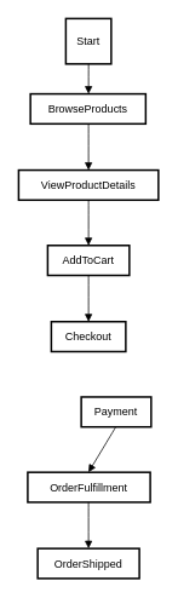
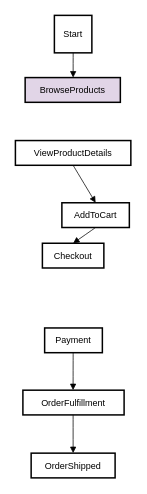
- <mxCell id="3" value="BrowseProducts" style="whiteSpace=wrap;strokeWidth=2;" vertex="1" parent="1"><mxGeometry x="33" y="103" width="127" height="33" as="geometry" /></mxCell>
+ <mxCell id="3" value="BrowseProducts" style="whiteSpace=wrap;strokeWidth=2;fillColor=#e1d5e7;" vertex="1" parent="1"><mxGeometry x="33" y="103" width="127" height="33" as="geometry" /></mxCell>
- <mxCell id="11" value="" style="curved=1;startArrow=none;endArrow=block;exitX=0.504;exitY=1.024;entryX=0.5;entryY=-0.006;rounded=0;" edge="1" parent="1" source="3" target="4"><mxGeometry relative="1" as="geometry"><Array as="points" /></mxGeometry></mxCell>
- <mxCell id="5" value="AddToCart" style="whiteSpace=wrap;strokeWidth=2;" vertex="1" parent="1"><mxGeometry x="52" y="270" width="90" height="33" as="geometry" /></mxCell>
+ <mxCell id="5" value="AddToCart" style="whiteSpace=wrap;strokeWidth=2;" vertex="1" parent="1"><mxGeometry x="82" y="270" width="90" height="33" as="geometry" /></mxCell>
- <mxCell id="6" value="Checkout" style="whiteSpace=wrap;strokeWidth=2;" vertex="1" parent="1"><mxGeometry x="56" y="354" width="82" height="33" as="geometry" /></mxCell>
+ <mxCell id="6" value="Checkout" style="whiteSpace=wrap;strokeWidth=2;" vertex="1" parent="1"><mxGeometry x="56" y="324" width="82" height="33" as="geometry" /></mxCell>
- <mxCell id="7" value="Payment" style="whiteSpace=wrap;strokeWidth=2;" vertex="1" parent="1"><mxGeometry x="89" y="437" width="77" height="33" as="geometry" /></mxCell>
+ <mxCell id="7" value="Payment" style="whiteSpace=wrap;strokeWidth=2;" vertex="1" parent="1"><mxGeometry x="59" y="437" width="77" height="33" as="geometry" /></mxCell>
